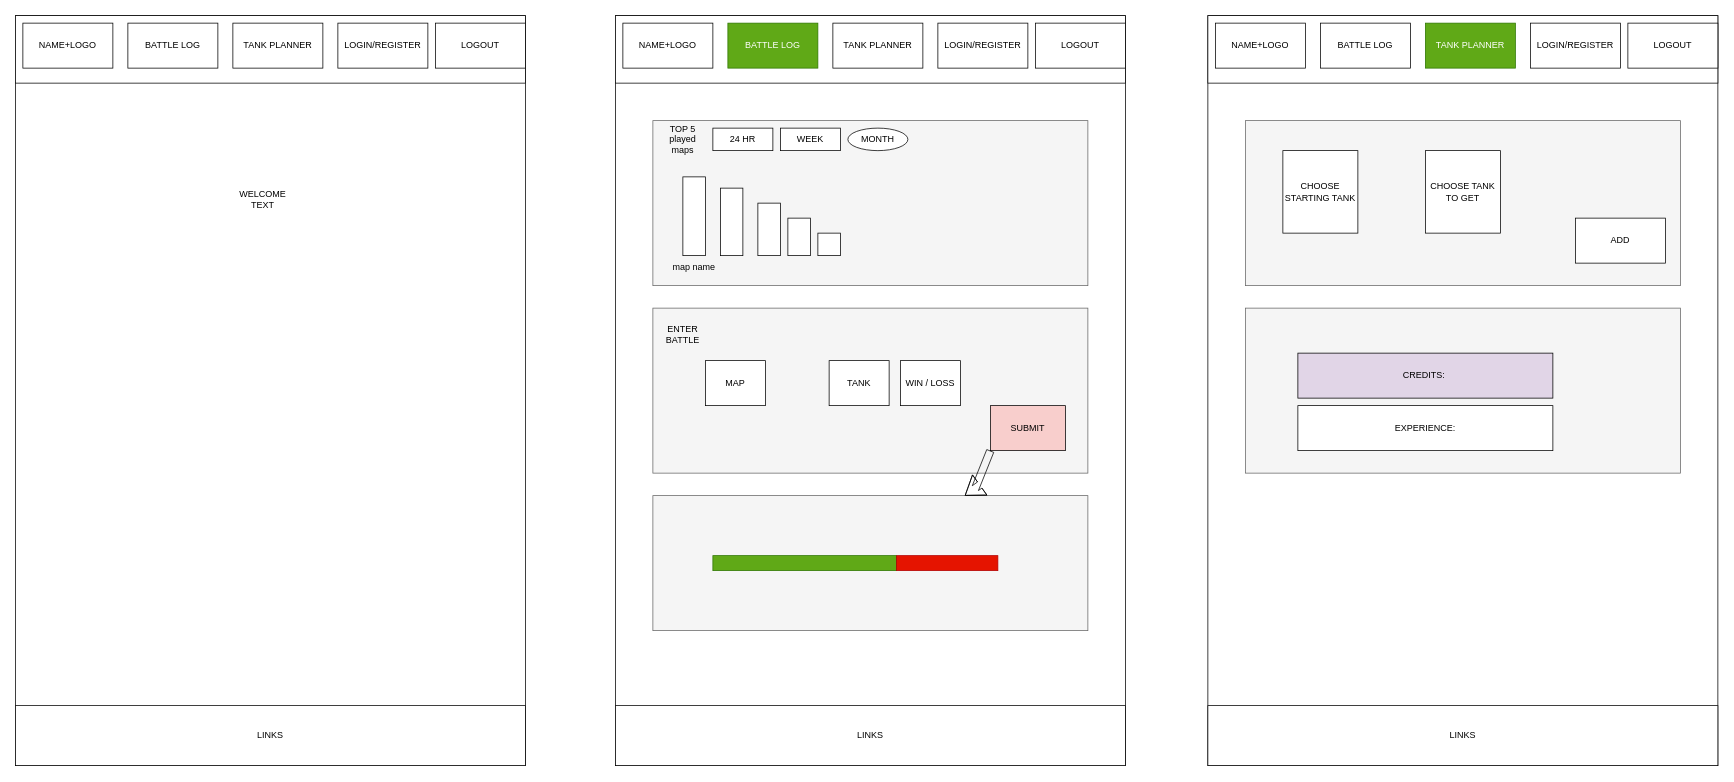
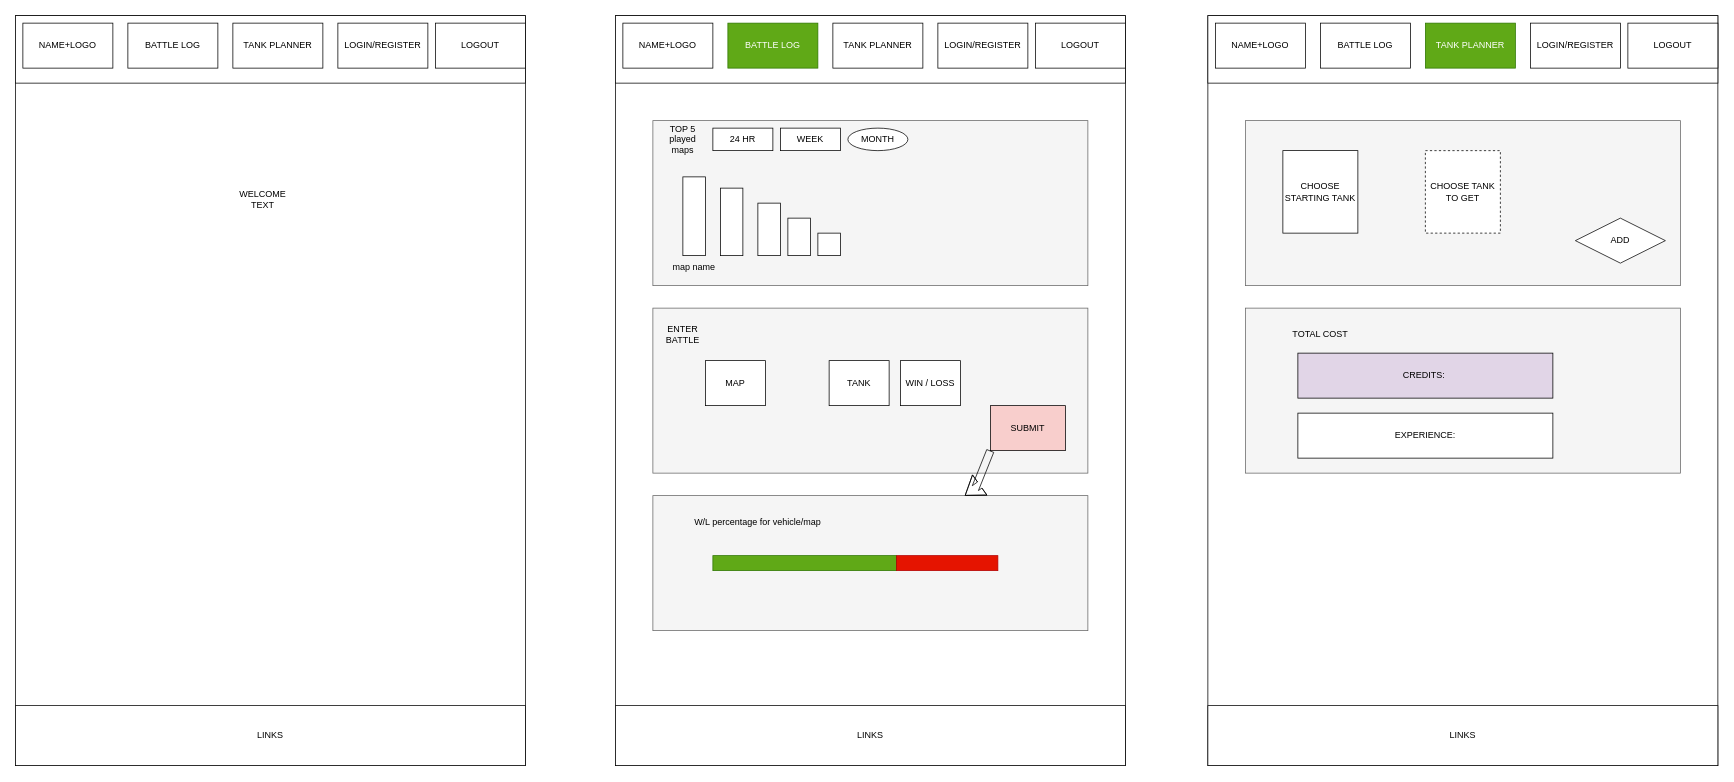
- <mxCell id="51" value="CHOOSE TANK TO GET" style="rounded=0;whiteSpace=wrap;html=1;" vertex="1" parent="1"><mxGeometry x="1900" y="200" width="100" height="110" as="geometry" /></mxCell>
+ <mxCell id="51" value="CHOOSE TANK TO GET" style="rounded=0;whiteSpace=wrap;html=1;dashed=1;" vertex="1" parent="1"><mxGeometry x="1900" y="200" width="100" height="110" as="geometry" /></mxCell>
- <mxCell id="52" value="ADD" style="rounded=0;whiteSpace=wrap;html=1;" vertex="1" parent="1"><mxGeometry x="2100" y="290" width="120" height="60" as="geometry" /></mxCell>
+ <mxCell id="52" value="ADD" style="rhombus;whiteSpace=wrap;html=1;" vertex="1" parent="1"><mxGeometry x="2100" y="290" width="120" height="60" as="geometry" /></mxCell>
+ <mxCell id="54" value="TOTAL COST" style="text;html=1;align=center;verticalAlign=middle;whiteSpace=wrap;rounded=0;" vertex="1" parent="1"><mxGeometry x="1700" y="430" width="120" height="30" as="geometry" /></mxCell>
- <mxCell id="56" value="EXPERIENCE:" style="rounded=0;whiteSpace=wrap;html=1;" vertex="1" parent="1"><mxGeometry x="1730" y="540" width="340" height="60" as="geometry" /></mxCell>
+ <mxCell id="56" value="EXPERIENCE:" style="rounded=0;whiteSpace=wrap;html=1;" vertex="1" parent="1"><mxGeometry x="1730" y="550" width="340" height="60" as="geometry" /></mxCell>
+ <mxCell id="40" value="W/L percentage for vehicle/map" style="text;html=1;align=center;verticalAlign=middle;whiteSpace=wrap;rounded=0;" vertex="1" parent="1"><mxGeometry x="890" y="680" width="240" height="30" as="geometry" /></mxCell>
